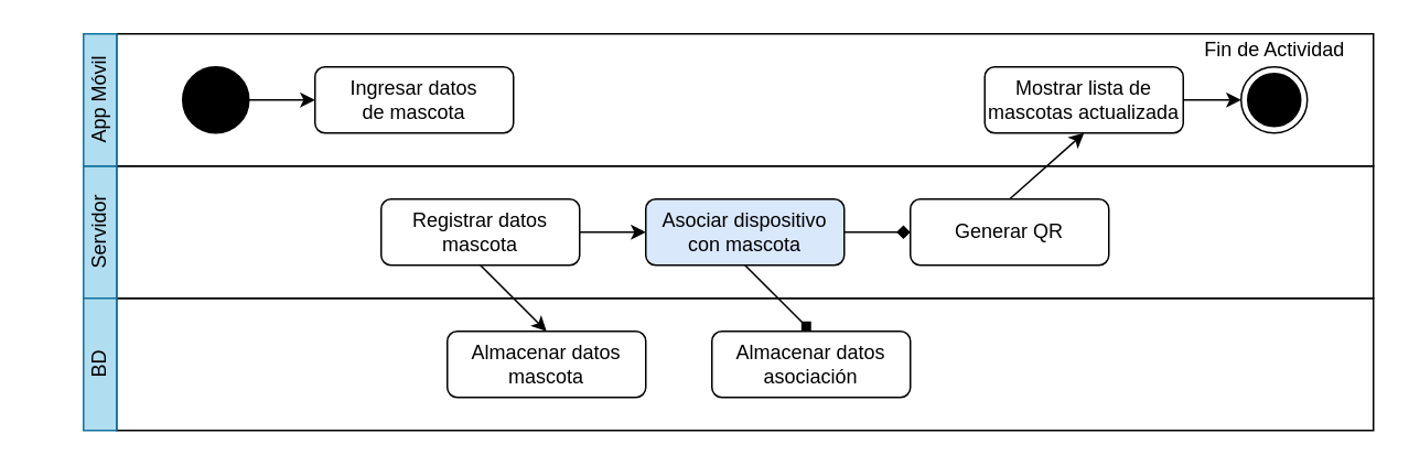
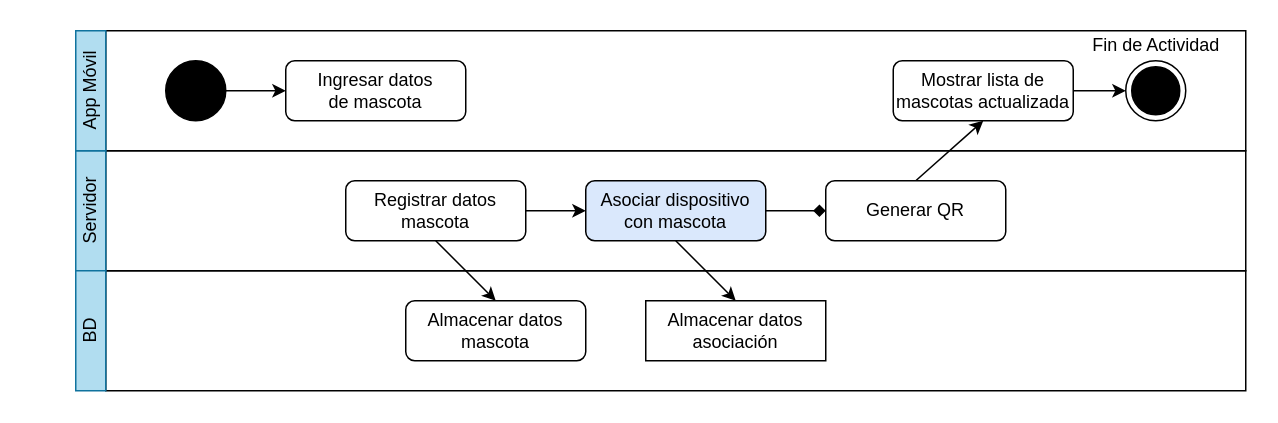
- <mxCell id="12" style="rounded=0;orthogonalLoop=1;jettySize=auto;html=1;exitX=0.5;exitY=1;exitDx=0;exitDy=0;entryX=0.5;entryY=0;entryDx=0;entryDy=0;endArrow=diamond;" parent="1" source="14" target="19" edge="1"><mxGeometry relative="1" as="geometry" /></mxCell>
+ <mxCell id="12" style="rounded=0;orthogonalLoop=1;jettySize=auto;html=1;exitX=0.5;exitY=1;exitDx=0;exitDy=0;entryX=0.5;entryY=0;entryDx=0;entryDy=0;" parent="1" source="14" target="19" edge="1"><mxGeometry relative="1" as="geometry" /></mxCell>
- <mxCell id="19" value="&lt;div&gt;Almacenar datos&lt;/div&gt;asociación" style="rounded=1;whiteSpace=wrap;html=1;" parent="1" vertex="1"><mxGeometry x="430" y="200" width="120" height="40" as="geometry" /></mxCell>
+ <mxCell id="19" value="&lt;div&gt;Almacenar datos&lt;/div&gt;asociación" style="whiteSpace=wrap;html=1;rounded=0;" parent="1" vertex="1"><mxGeometry x="430" y="200" width="120" height="40" as="geometry" /></mxCell>
